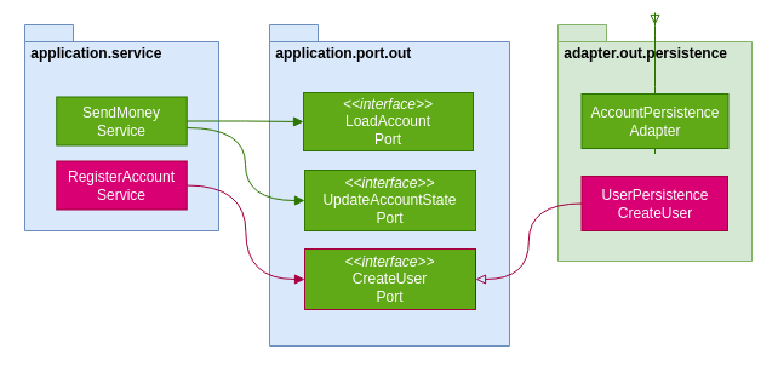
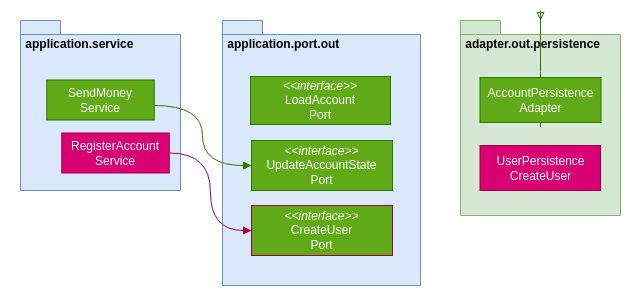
- <mxCell id="5" style="edgeStyle=orthogonalEdgeStyle;rounded=0;orthogonalLoop=1;jettySize=auto;html=1;endArrow=block;endFill=1;fillColor=#60a917;strokeColor=#2D7600;" edge="1" parent="1" source="7" target="3"><mxGeometry relative="1" as="geometry" /></mxCell>
- <mxCell id="9" value="RegisterAccount&lt;div&gt;Service&lt;/div&gt;" style="rounded=0;whiteSpace=wrap;html=1;fillColor=#d80073;fontColor=#ffffff;strokeColor=#A50040;" vertex="1" parent="1"><mxGeometry x="46.25" y="132.5" width="107.5" height="40" as="geometry" /></mxCell>
+ <mxCell id="9" value="RegisterAccount&lt;div&gt;Service&lt;/div&gt;" style="rounded=0;whiteSpace=wrap;html=1;fillColor=#d80073;fontColor=#ffffff;strokeColor=#A50040;" vertex="1" parent="1"><mxGeometry x="61.25" y="132.5" width="107.5" height="40" as="geometry" /></mxCell>
- <mxCell id="15" style="edgeStyle=orthogonalEdgeStyle;rounded=0;orthogonalLoop=1;jettySize=auto;html=1;entryX=1;entryY=0.5;entryDx=0;entryDy=0;endArrow=block;endFill=0;curved=1;fillColor=#d80073;strokeColor=#A50040;" edge="1" parent="1" source="16" target="14"><mxGeometry relative="1" as="geometry" /></mxCell>
